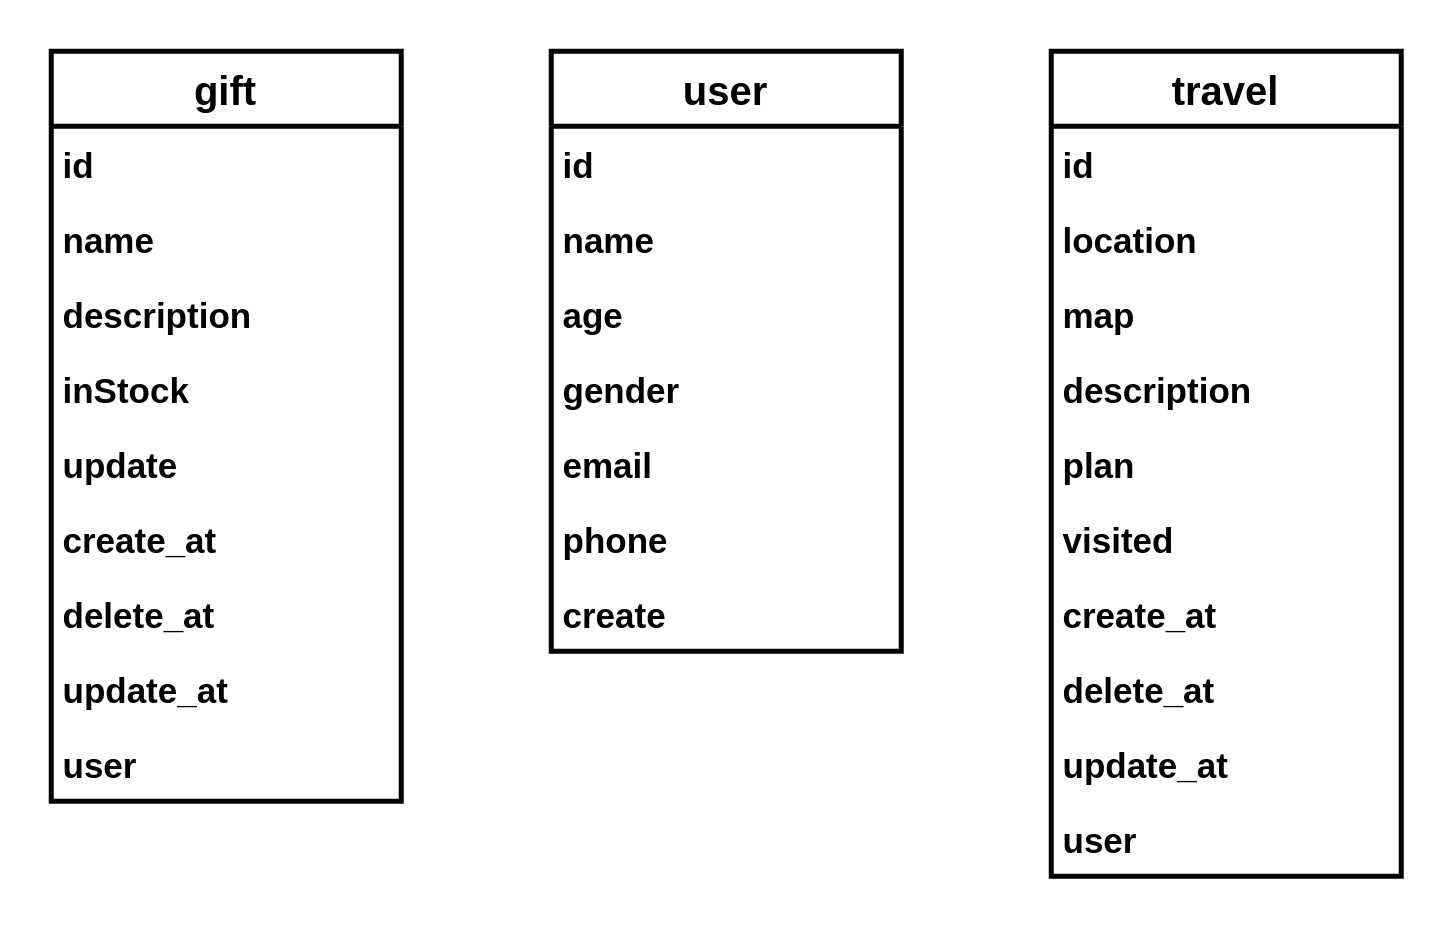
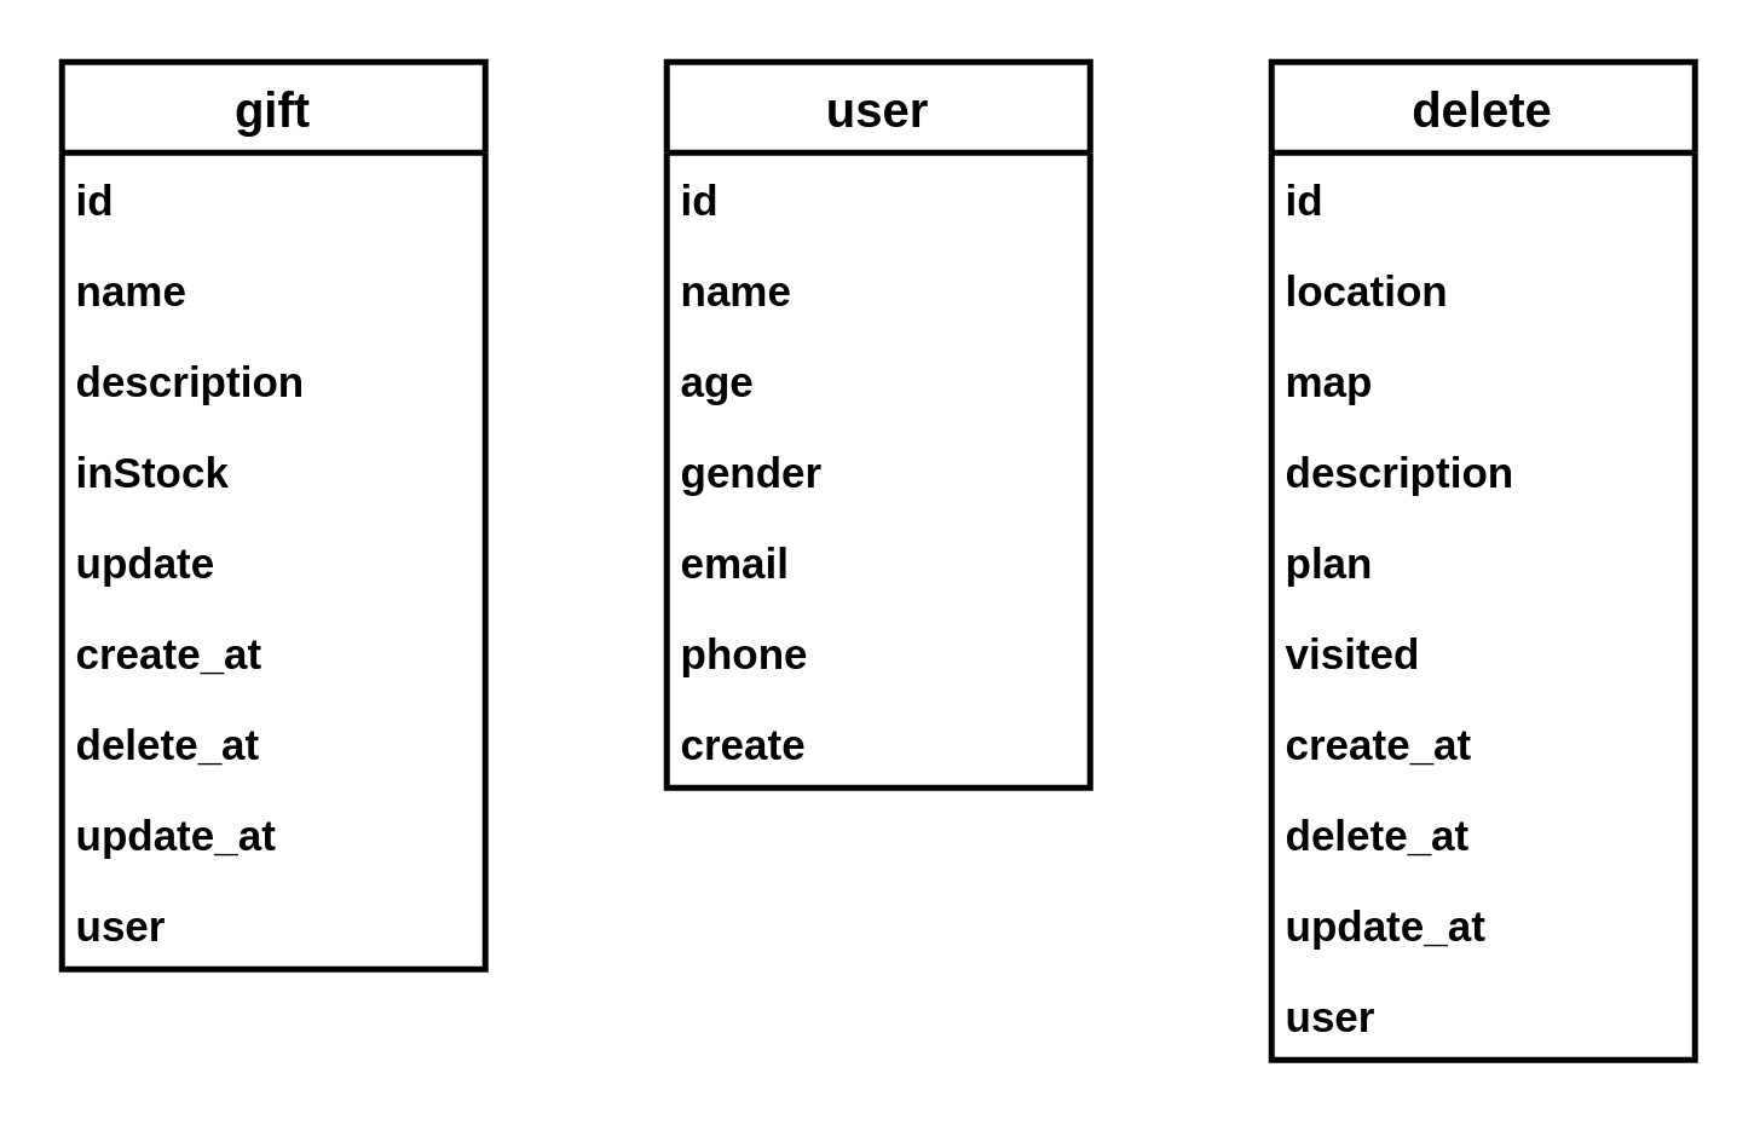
- <mxCell id="20" value="travel" style="swimlane;fontStyle=1;childLayout=stackLayout;horizontal=1;startSize=30;horizontalStack=0;resizeParent=1;resizeParentMax=0;resizeLast=0;collapsible=1;marginBottom=0;strokeWidth=2;fontSize=16;" parent="1" vertex="1"><mxGeometry x="420" y="20" width="140" height="330" as="geometry" /></mxCell>
+ <mxCell id="20" value="delete" style="swimlane;fontStyle=1;childLayout=stackLayout;horizontal=1;startSize=30;horizontalStack=0;resizeParent=1;resizeParentMax=0;resizeLast=0;collapsible=1;marginBottom=0;strokeWidth=2;fontSize=16;" parent="1" vertex="1"><mxGeometry x="420" y="20" width="140" height="330" as="geometry" /></mxCell>
